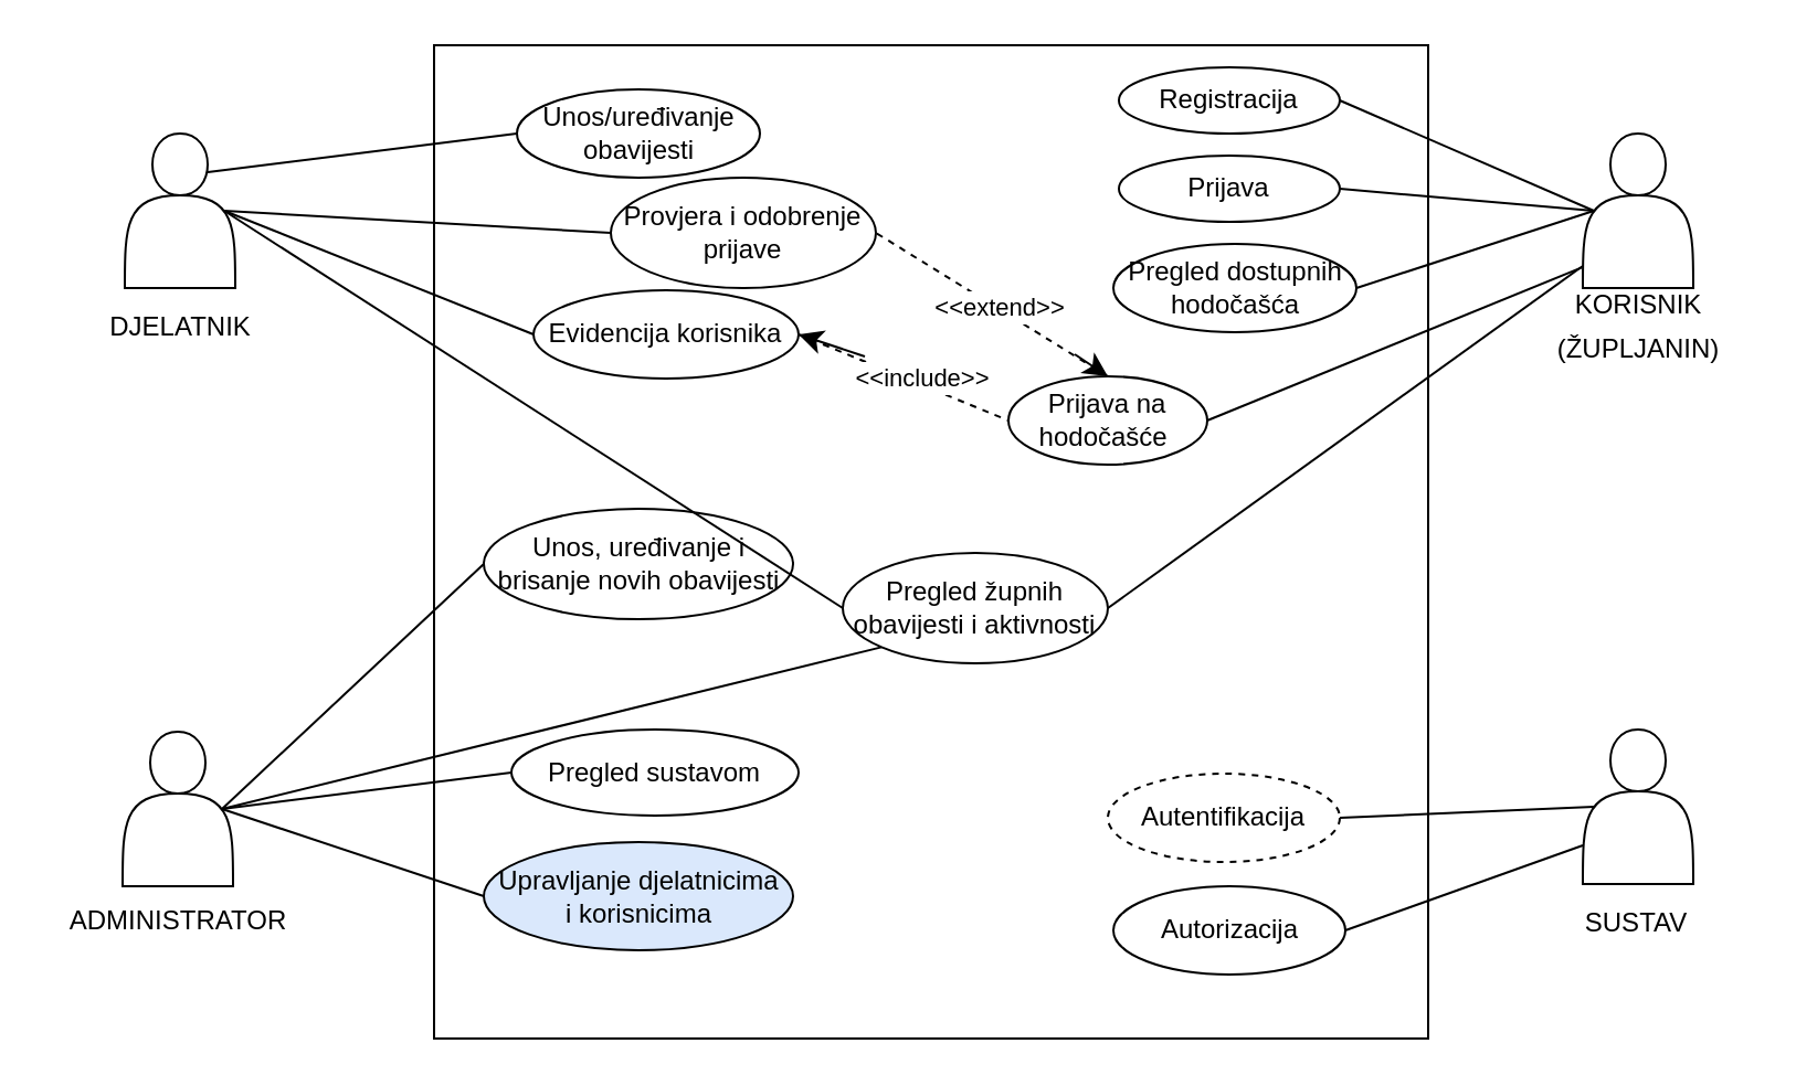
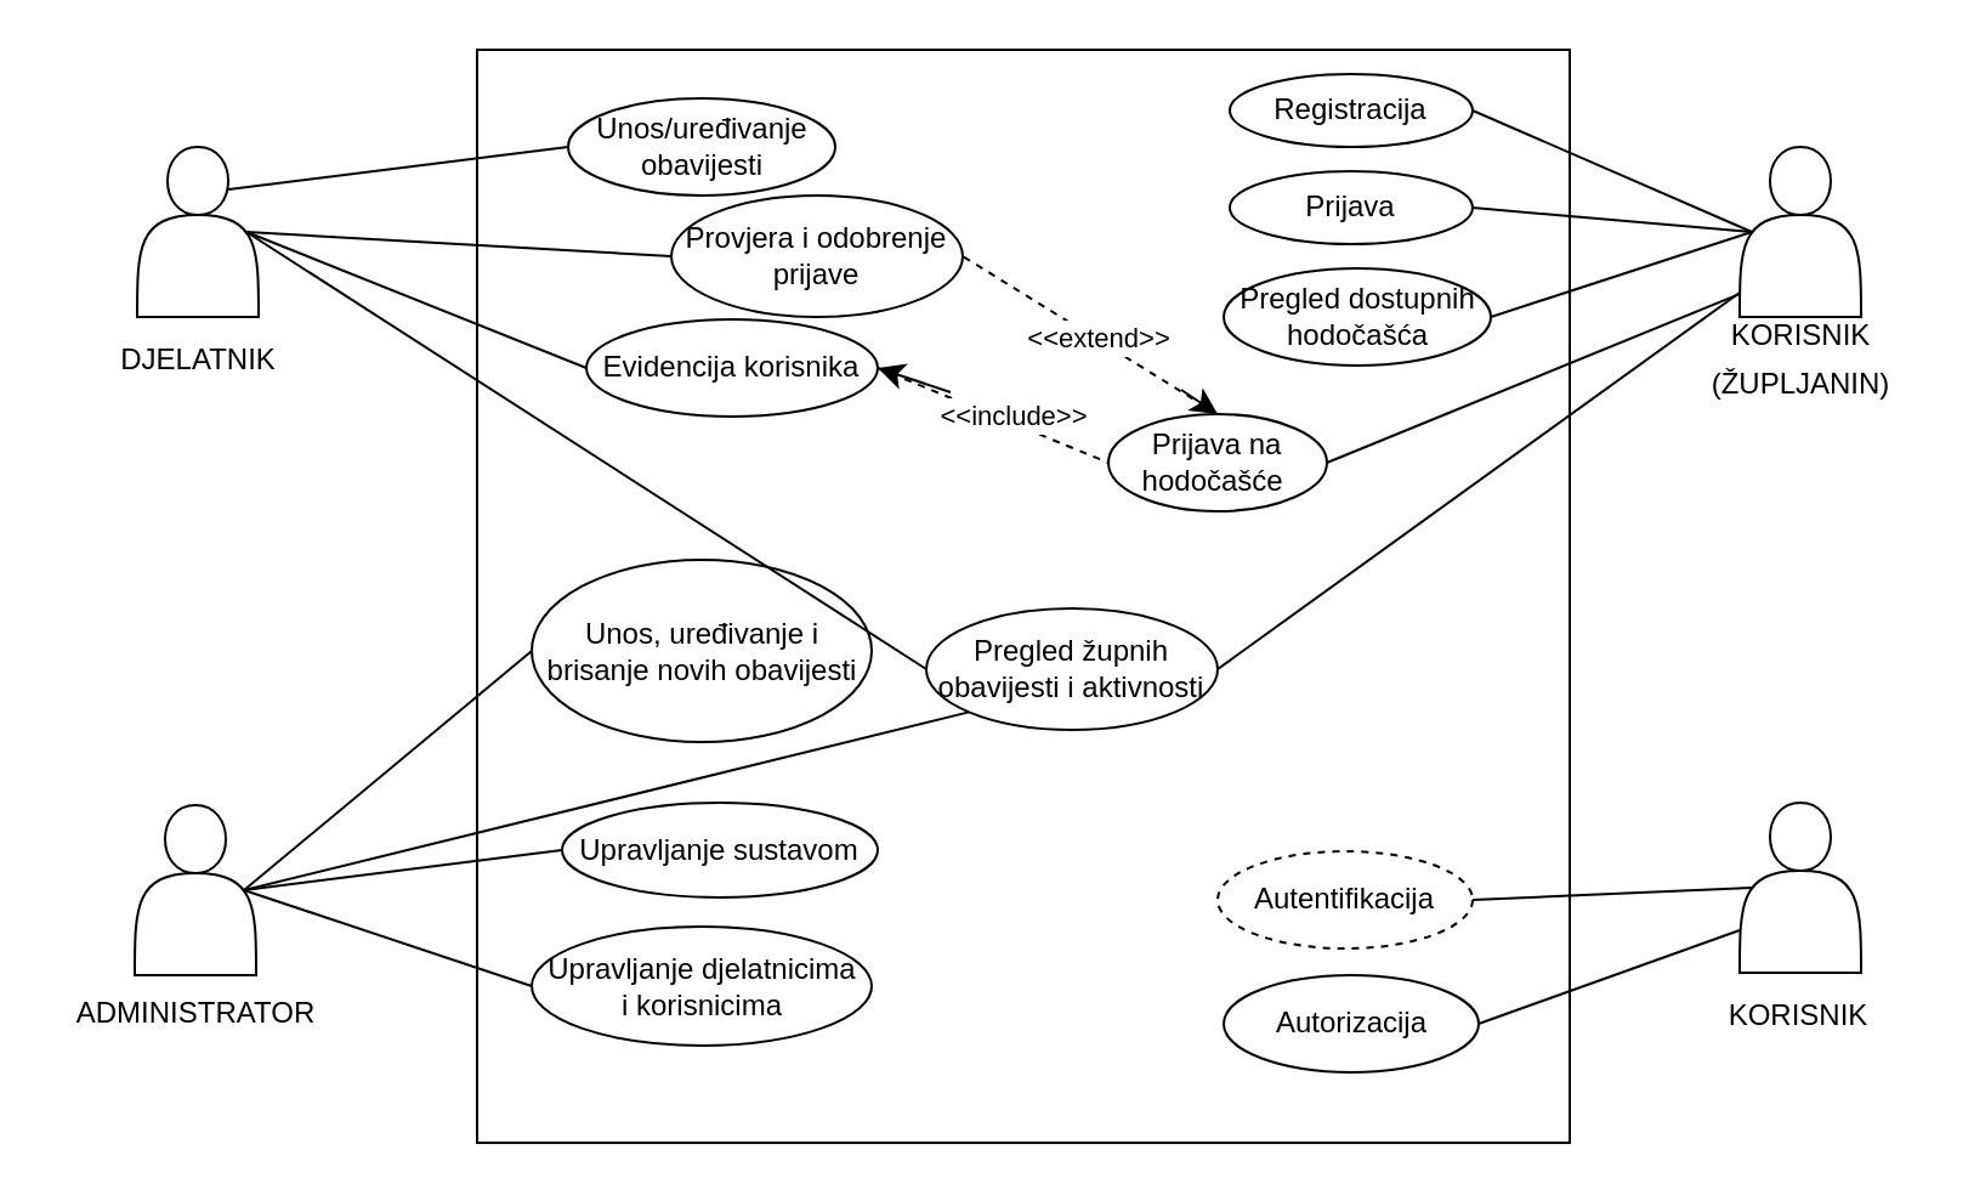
- <mxCell id="28" value="Unos, uređivanje i brisanje novih obavijesti" style="ellipse;whiteSpace=wrap;html=1;" vertex="1" parent="1"><mxGeometry x="218.5" y="230" width="140" height="50" as="geometry" /></mxCell>
+ <mxCell id="28" value="Unos, uređivanje i brisanje novih obavijesti" style="ellipse;whiteSpace=wrap;html=1;" vertex="1" parent="1"><mxGeometry x="218.5" y="230" width="140" height="75" as="geometry" /></mxCell>
- <mxCell id="29" value="Pregled sustavom" style="ellipse;whiteSpace=wrap;html=1;" vertex="1" parent="1"><mxGeometry x="231" y="330" width="130" height="39" as="geometry" /></mxCell>
+ <mxCell id="29" value="Upravljanje sustavom" style="ellipse;whiteSpace=wrap;html=1;" vertex="1" parent="1"><mxGeometry x="231" y="330" width="130" height="39" as="geometry" /></mxCell>
- <mxCell id="30" value="Upravljanje djelatnicima&lt;div&gt;i korisnicima&lt;/div&gt;" style="ellipse;whiteSpace=wrap;html=1;fillColor=#dae8fc;" vertex="1" parent="1"><mxGeometry x="218.5" y="381" width="140" height="49" as="geometry" /></mxCell>
+ <mxCell id="30" value="Upravljanje djelatnicima&lt;div&gt;i korisnicima&lt;/div&gt;" style="ellipse;whiteSpace=wrap;html=1;" vertex="1" parent="1"><mxGeometry x="218.5" y="381" width="140" height="49" as="geometry" /></mxCell>
- <mxCell id="14" value="&lt;font style=&quot;font-size: 12px;&quot;&gt;SUSTAV&lt;/font&gt;" style="text;html=1;align=center;verticalAlign=middle;resizable=0;points=[];autosize=1;strokeColor=none;fillColor=none;fontSize=16;" vertex="1" parent="1"><mxGeometry x="705" y="401" width="70" height="30" as="geometry" /></mxCell>
+ <mxCell id="14" value="&lt;font style=&quot;font-size: 12px;&quot;&gt;KORISNIK&lt;/font&gt;" style="text;html=1;align=center;verticalAlign=middle;resizable=0;points=[];autosize=1;strokeColor=none;fillColor=none;fontSize=16;" vertex="1" parent="1"><mxGeometry x="705" y="401" width="70" height="30" as="geometry" /></mxCell>
